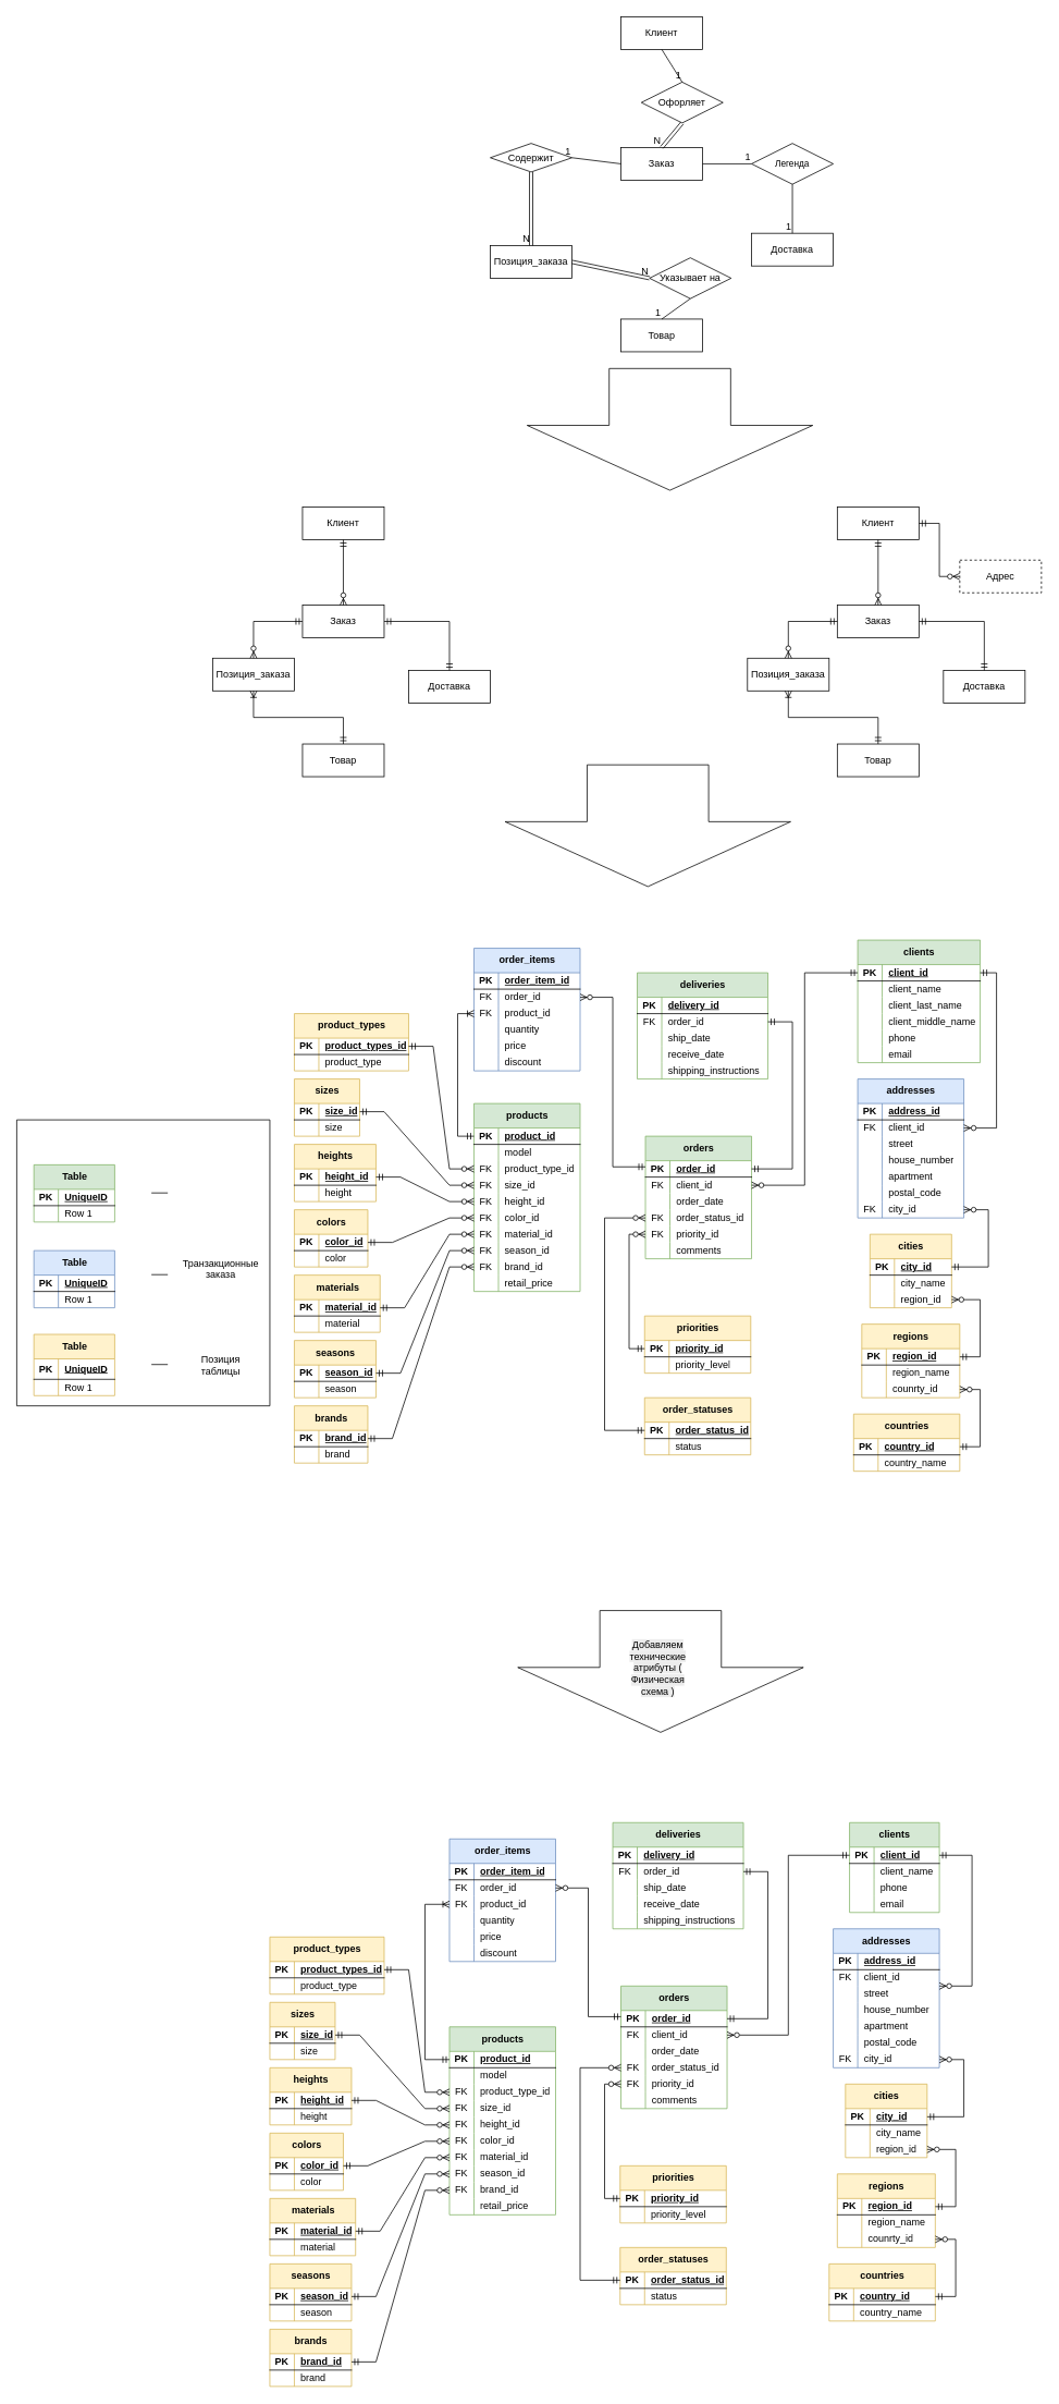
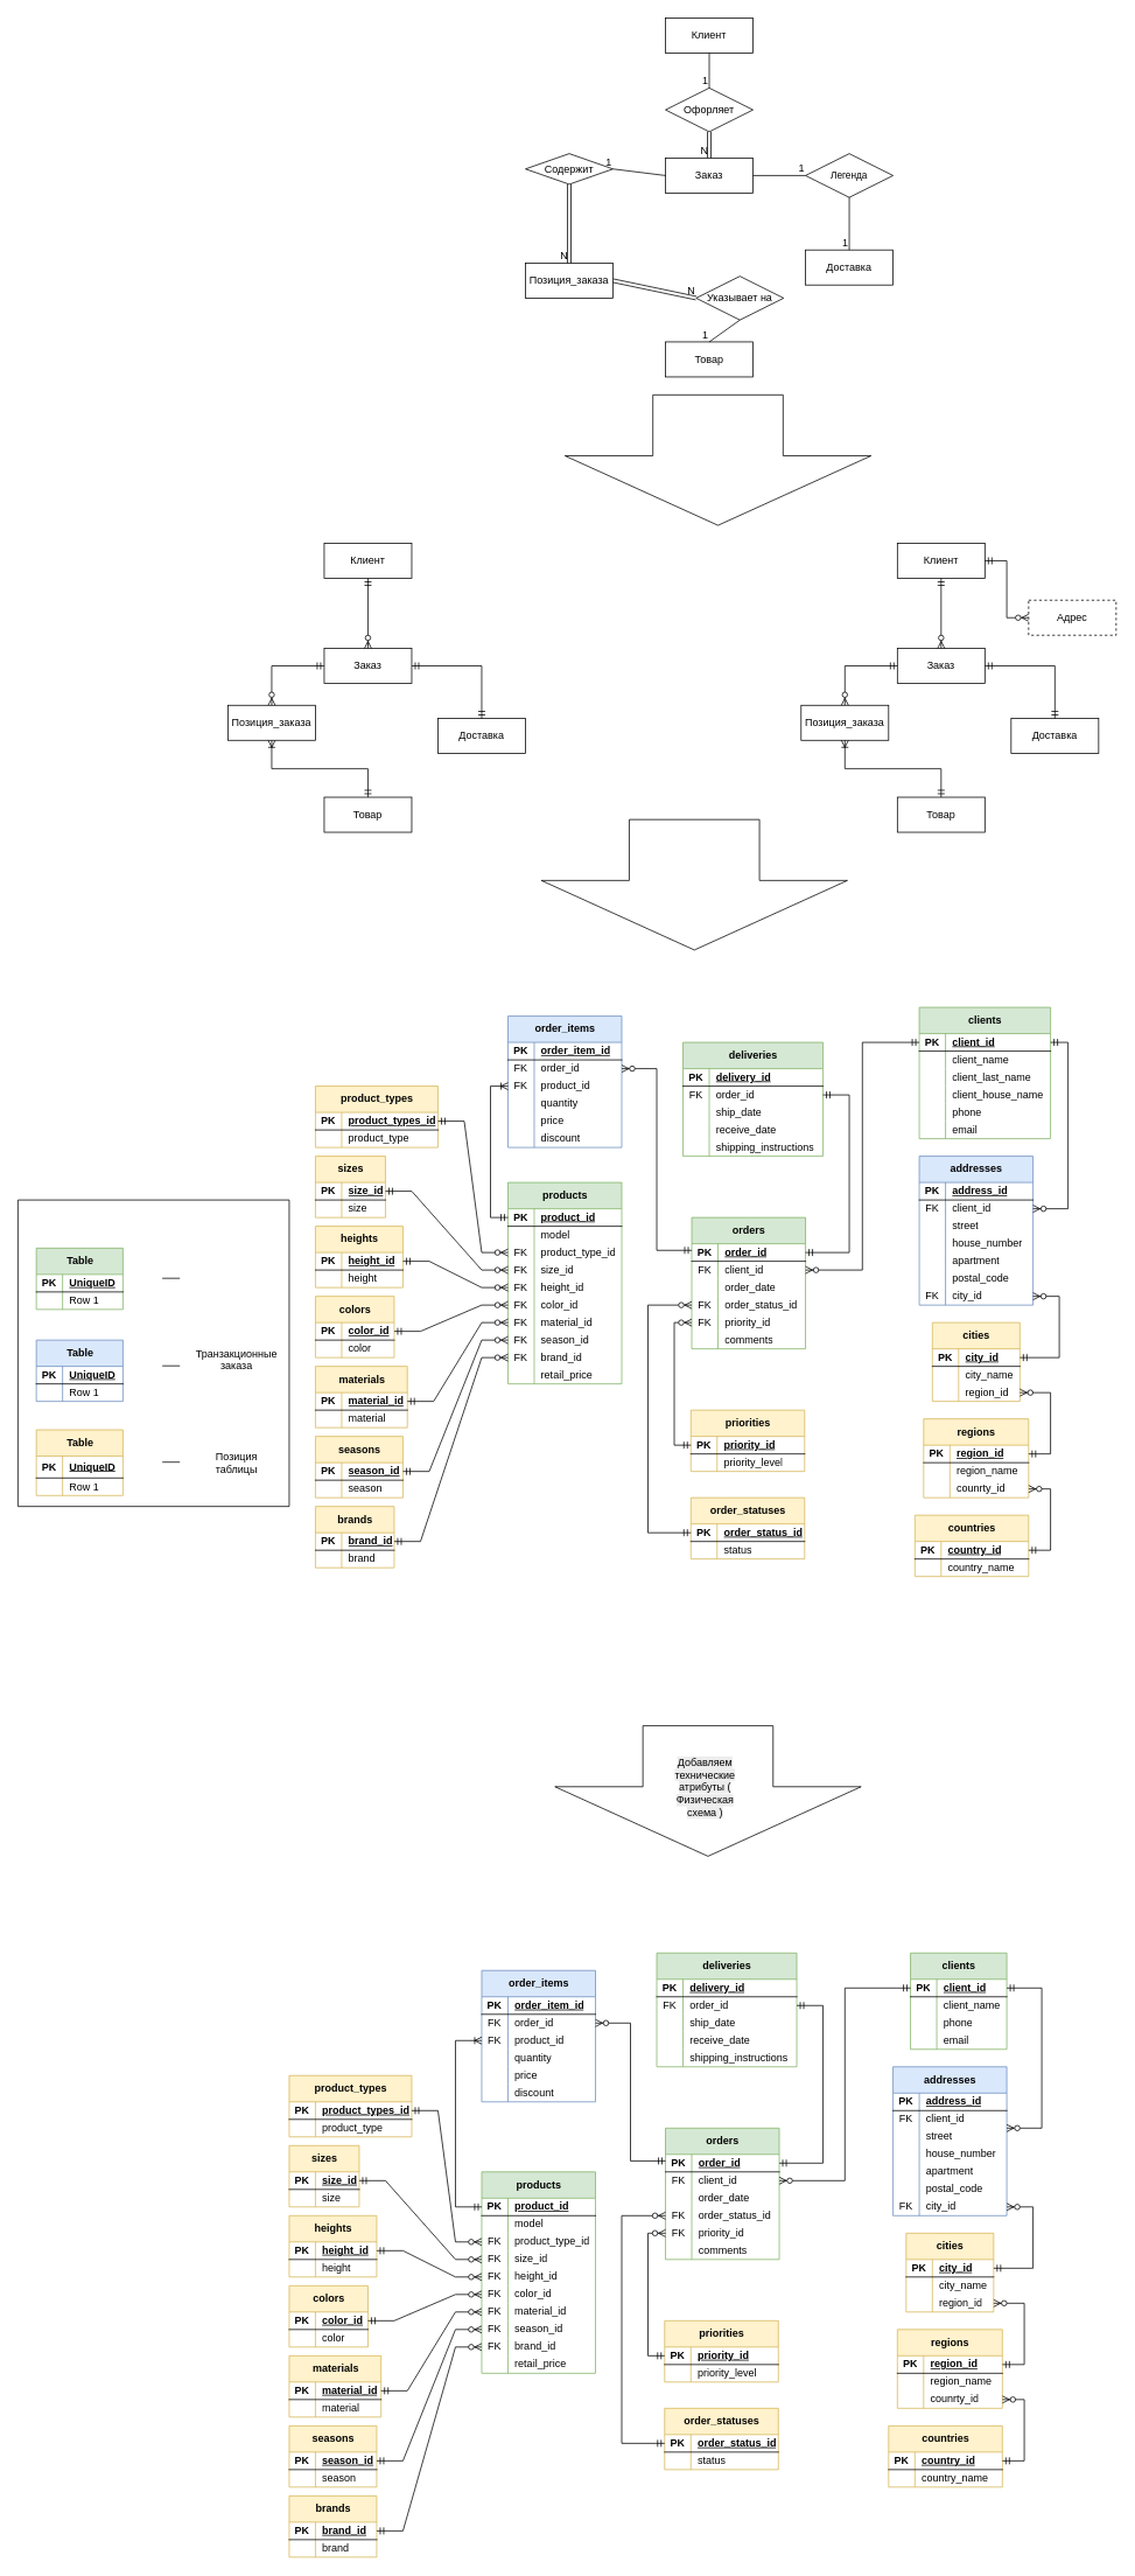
- <mxCell id="9" value="Офорляет" style="shape=rhombus;perimeter=rhombusPerimeter;whiteSpace=wrap;html=1;align=center;" parent="1" vertex="1"><mxGeometry x="785" y="100" width="100" height="50" as="geometry" /></mxCell>
+ <mxCell id="9" value="Офорляет" style="shape=rhombus;perimeter=rhombusPerimeter;whiteSpace=wrap;html=1;align=center;" parent="1" vertex="1"><mxGeometry x="760" y="100" width="100" height="50" as="geometry" /></mxCell>
- <mxCell id="302" value="client_middle_name" style="shape=partialRectangle;connectable=0;fillColor=none;top=0;left=0;bottom=0;right=0;align=left;spacingLeft=6;overflow=hidden;whiteSpace=wrap;html=1;" parent="300" vertex="1"><mxGeometry x="30" width="120" height="20" as="geometry"><mxRectangle width="120" height="20" as="alternateBounds" /></mxGeometry></mxCell>
+ <mxCell id="302" value="client_house_name" style="shape=partialRectangle;connectable=0;fillColor=none;top=0;left=0;bottom=0;right=0;align=left;spacingLeft=6;overflow=hidden;whiteSpace=wrap;html=1;" parent="300" vertex="1"><mxGeometry x="30" width="120" height="20" as="geometry"><mxRectangle width="120" height="20" as="alternateBounds" /></mxGeometry></mxCell>
